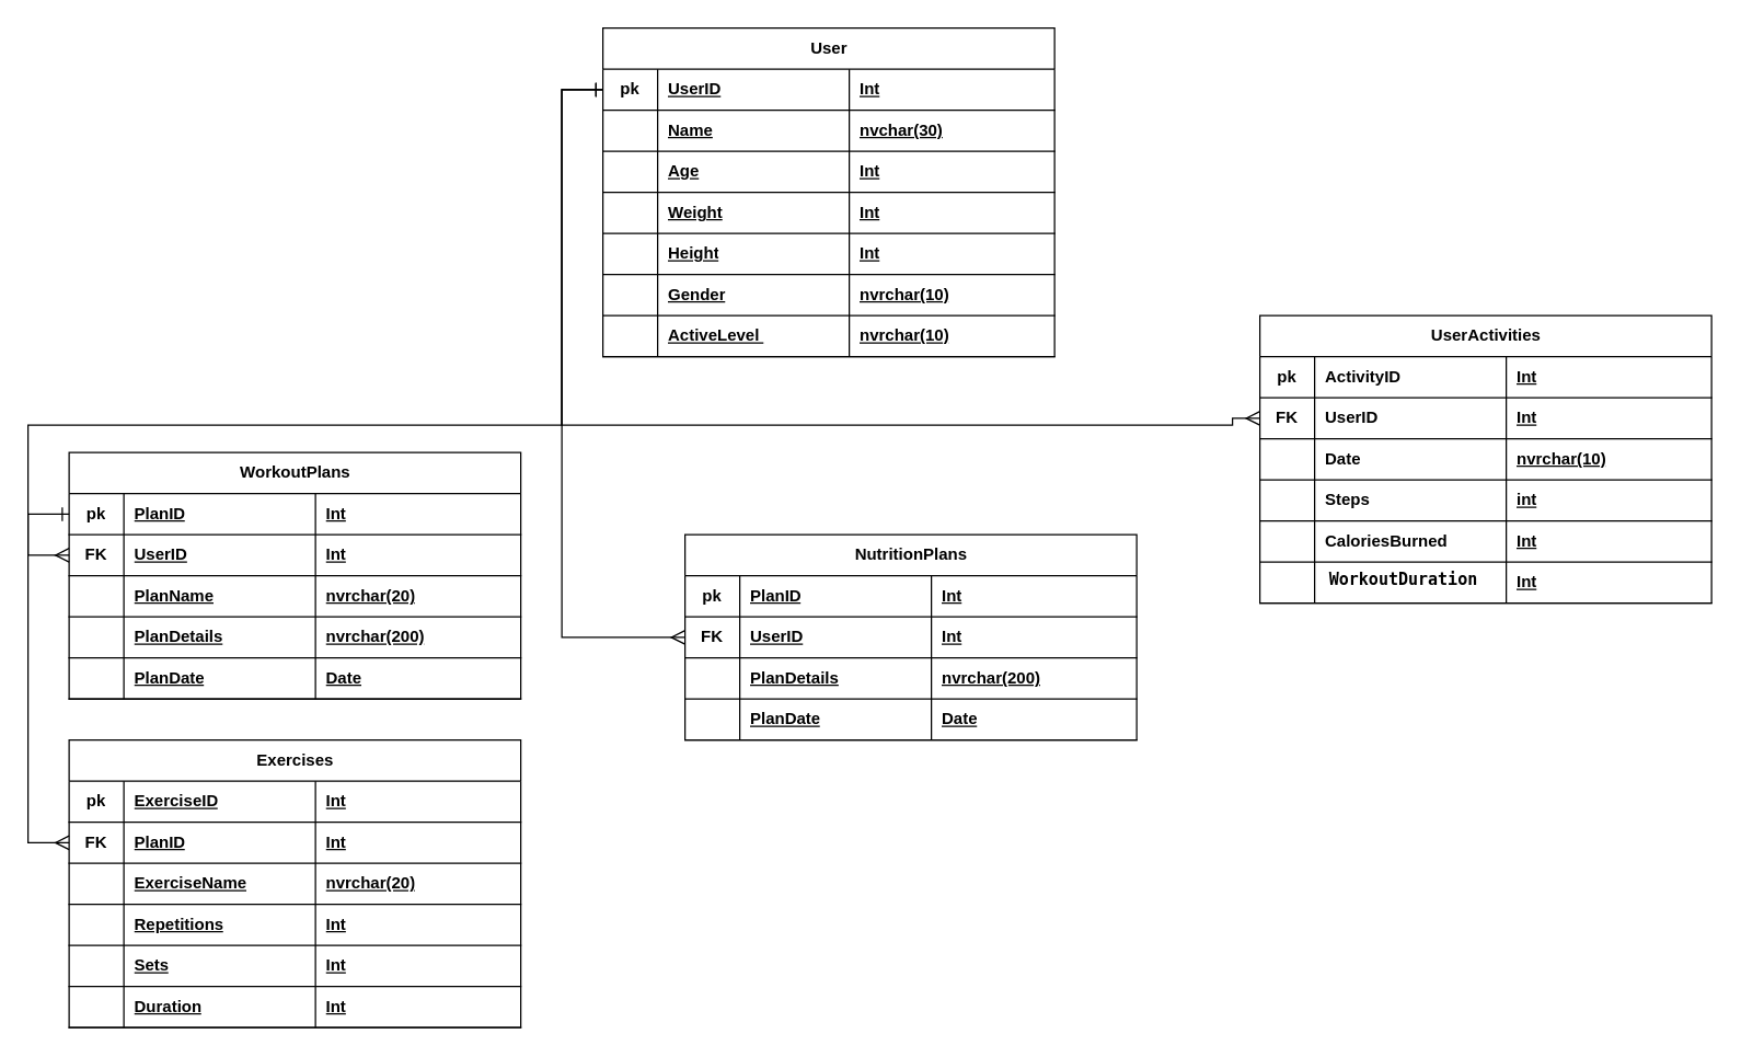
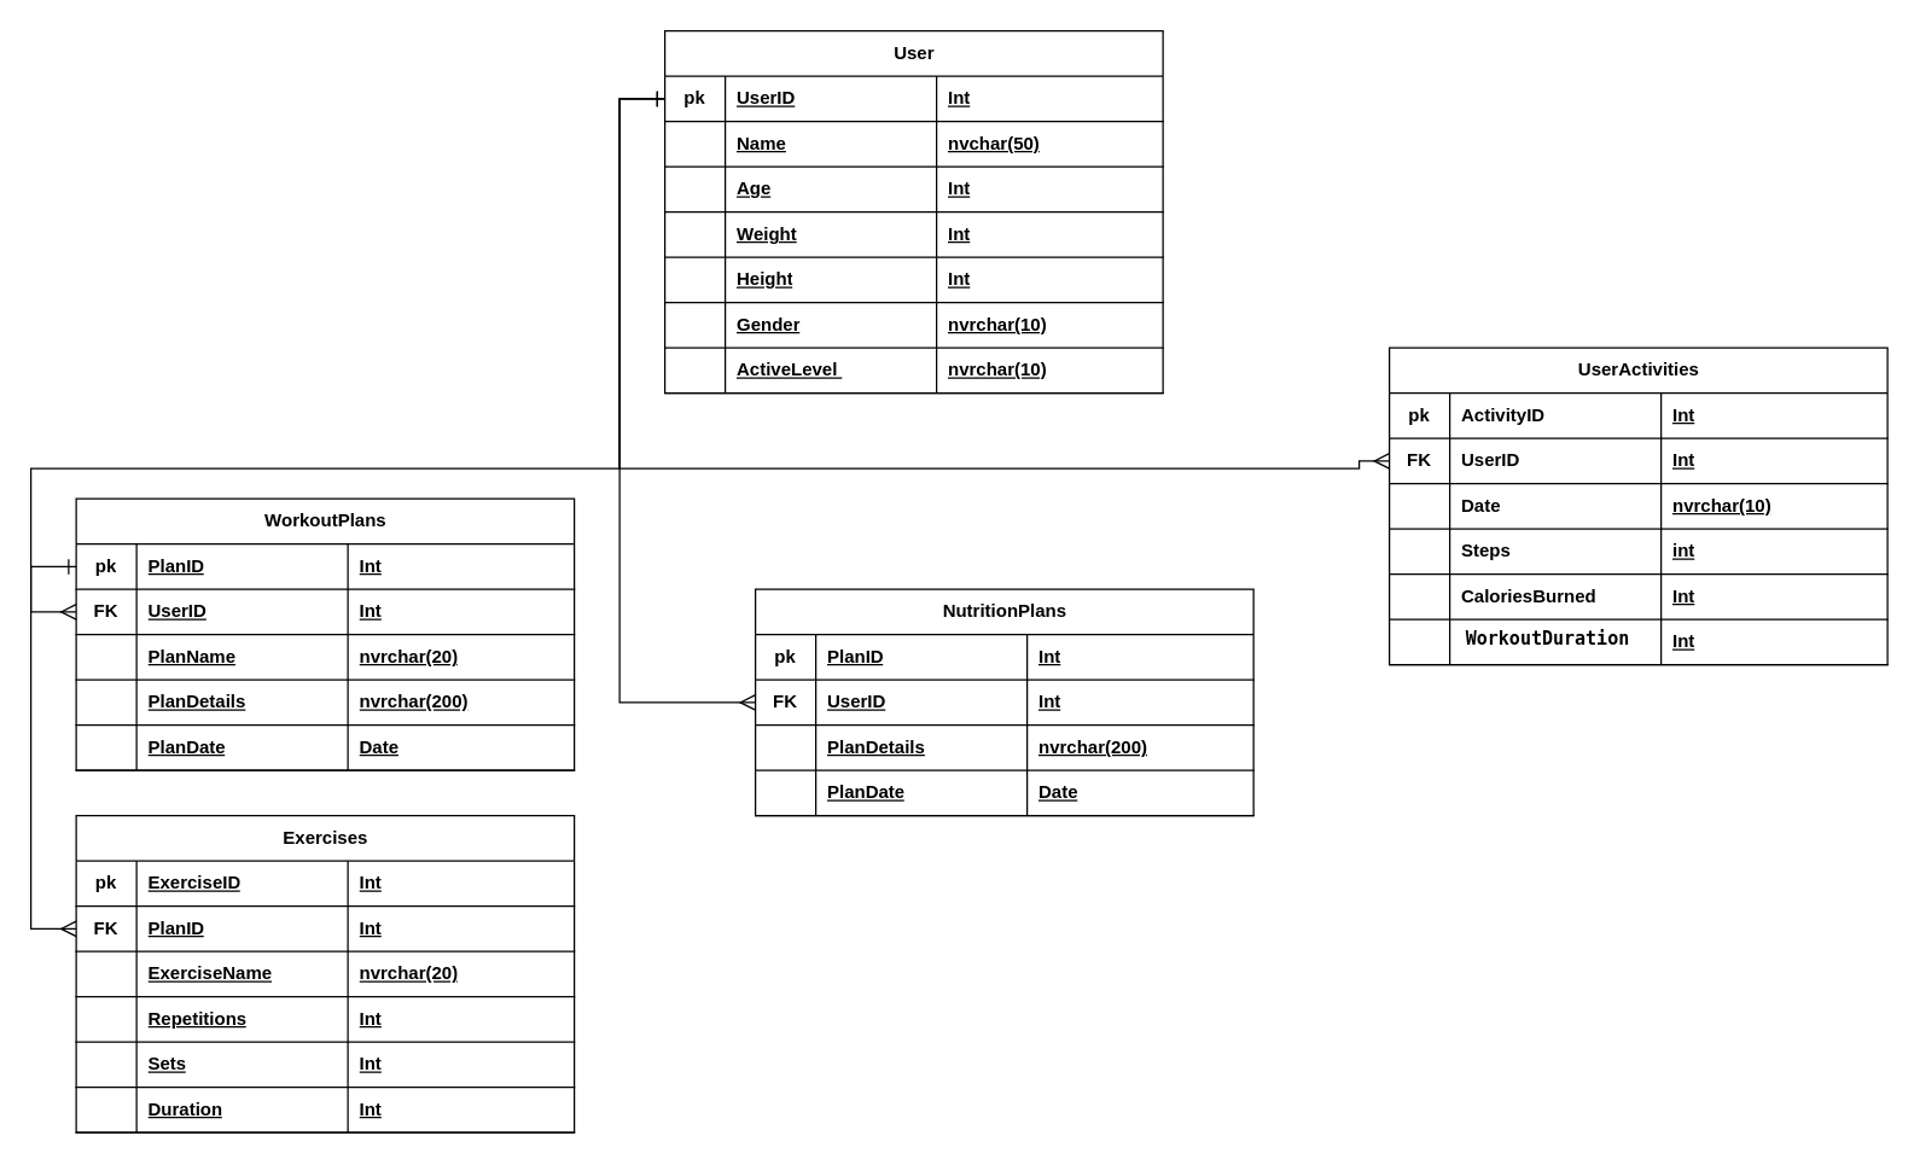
- <mxCell id="10" value="nvchar(30)" style="shape=partialRectangle;connectable=0;fillColor=none;top=0;left=0;bottom=0;right=0;align=left;spacingLeft=6;fontStyle=5;overflow=hidden;whiteSpace=wrap;html=1;" parent="7" vertex="1"><mxGeometry x="180" width="150" height="30" as="geometry"><mxRectangle width="150" height="30" as="alternateBounds" /></mxGeometry></mxCell>
+ <mxCell id="10" value="nvchar(50)" style="shape=partialRectangle;connectable=0;fillColor=none;top=0;left=0;bottom=0;right=0;align=left;spacingLeft=6;fontStyle=5;overflow=hidden;whiteSpace=wrap;html=1;" parent="7" vertex="1"><mxGeometry x="180" width="150" height="30" as="geometry"><mxRectangle width="150" height="30" as="alternateBounds" /></mxGeometry></mxCell>
